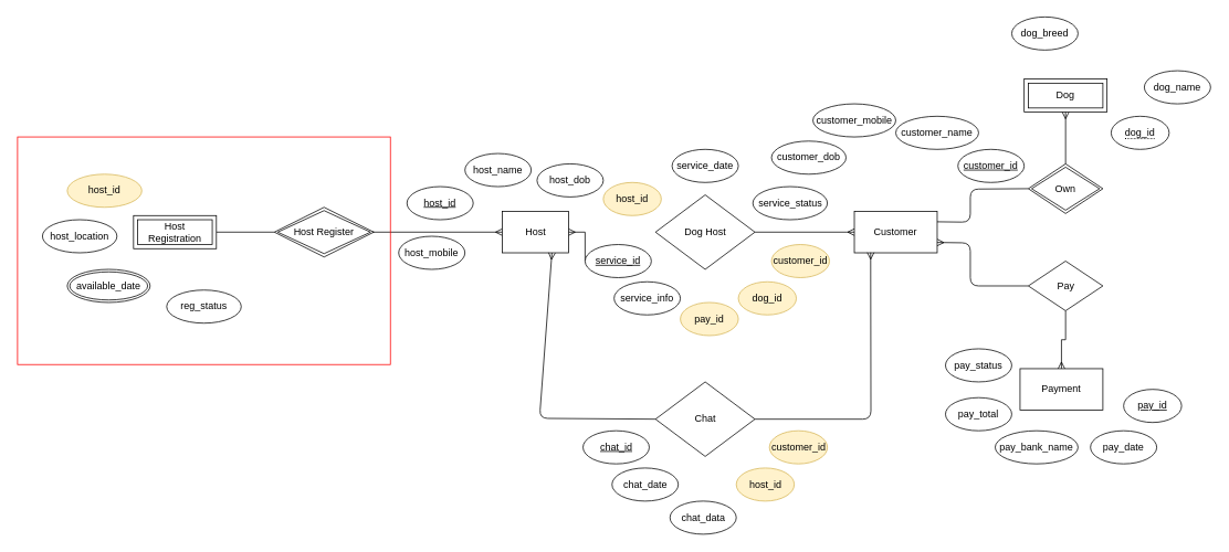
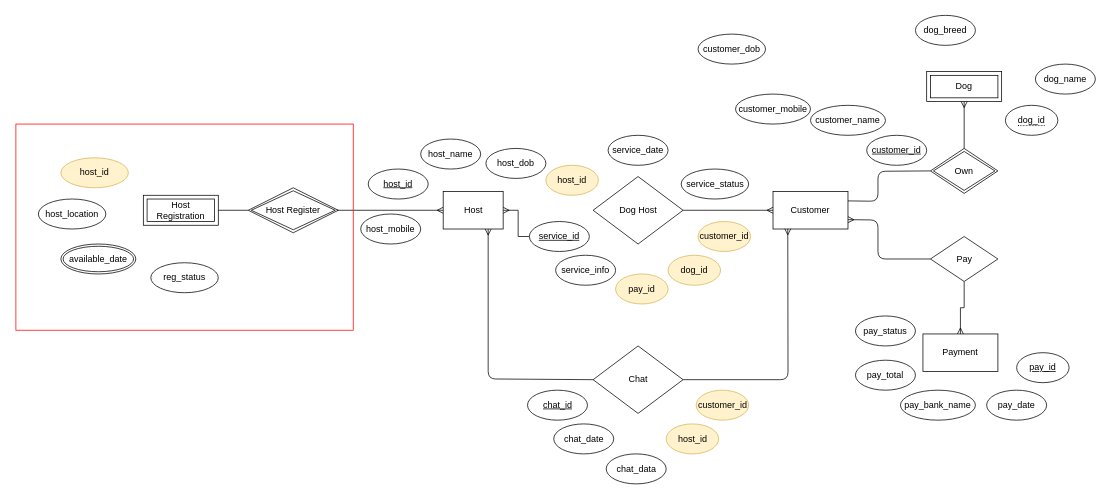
- <mxCell id="14" value="customer_dob" style="ellipse;whiteSpace=wrap;html=1;align=center;" vertex="1" parent="1"><mxGeometry x="930" y="170" width="90" height="40" as="geometry" /></mxCell>
+ <mxCell id="14" value="customer_dob" style="ellipse;whiteSpace=wrap;html=1;align=center;" vertex="1" parent="1"><mxGeometry x="930" y="45" width="90" height="40" as="geometry" /></mxCell>
- <mxCell id="21" value="Host Registration" style="shape=ext;margin=3;double=1;whiteSpace=wrap;html=1;align=center;" vertex="1" parent="1"><mxGeometry x="160" y="260" width="100" height="40" as="geometry" /></mxCell>
+ <mxCell id="21" value="Host Registration" style="shape=ext;margin=3;double=1;whiteSpace=wrap;html=1;align=center;" vertex="1" parent="1"><mxGeometry x="190" y="260" width="100" height="40" as="geometry" /></mxCell>
- <mxCell id="4" value="Host" style="html=1;dashed=0;whitespace=wrap;" vertex="1" parent="1"><mxGeometry x="605" y="255" width="80" height="50" as="geometry" /></mxCell>
+ <mxCell id="4" value="Host" style="html=1;dashed=0;whitespace=wrap;" vertex="1" parent="1"><mxGeometry x="590" y="255" width="80" height="50" as="geometry" /></mxCell>
